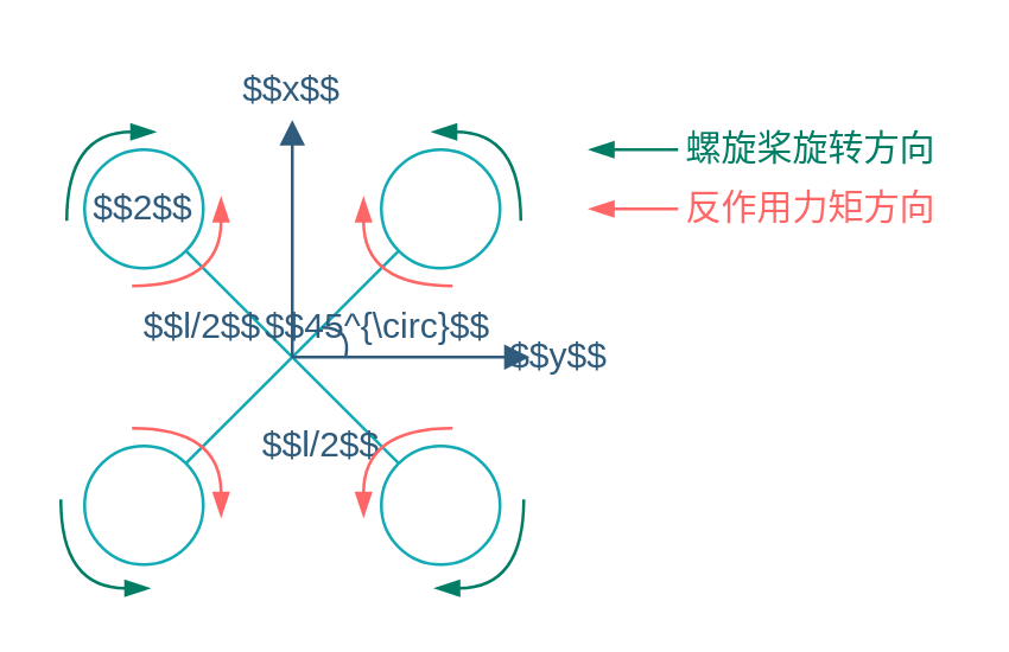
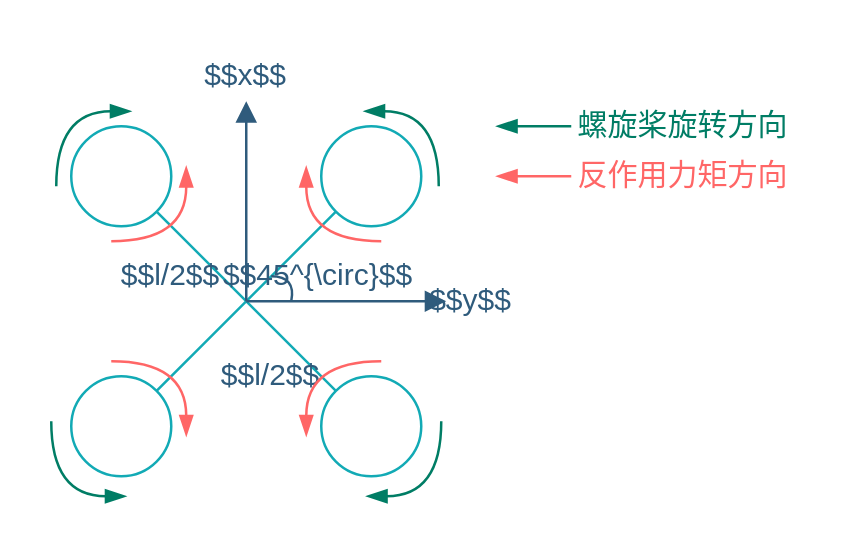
- <mxCell id="17" value="$$2$$" style="text;html=1;strokeColor=none;fillColor=none;align=center;verticalAlign=middle;whiteSpace=wrap;rounded=0;fontColor=#2F5B7C;" vertex="1" parent="1"><mxGeometry x="38" y="60" width="20" height="20" as="geometry" /></mxCell>
